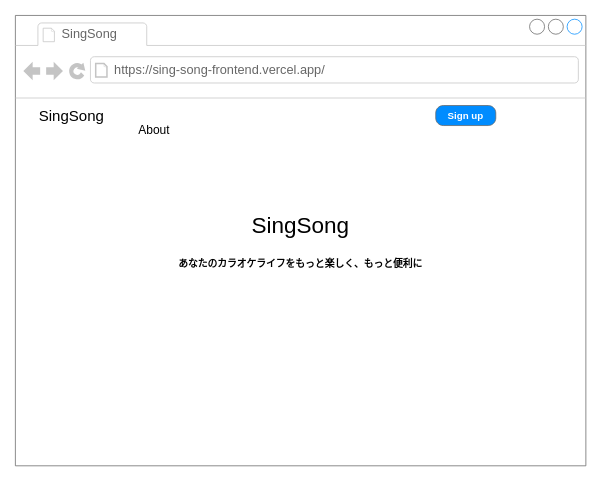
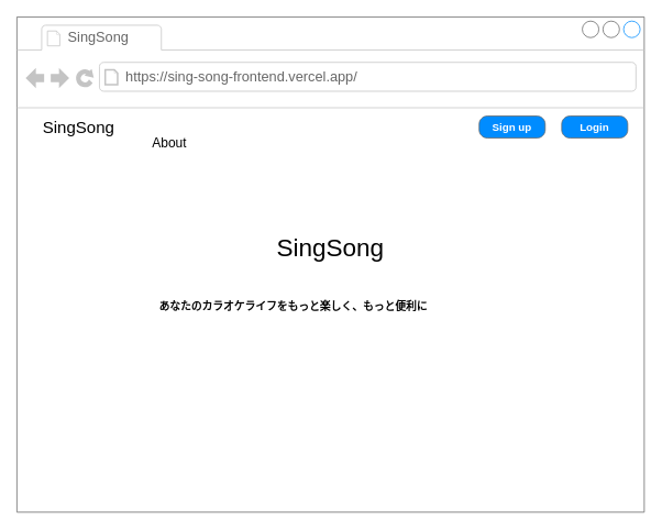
+ <mxCell id="8" value="Login" style="strokeWidth=1;shadow=0;dashed=0;align=center;html=1;shape=mxgraph.mockup.buttons.button;strokeColor=#666666;fontColor=#ffffff;mainText=;buttonStyle=round;fontSize=13;fontStyle=1;fillColor=#008cff;whiteSpace=wrap;verticalAlign=middle;" vertex="1" parent="2"><mxGeometry x="660" y="120" width="80" height="26.67" as="geometry" /></mxCell>
- <mxCell id="6" value="&lt;h1 data-v-94ec3823=&quot;&quot; style=&quot;font-size: 13px;&quot;&gt;あなたのカラオケライフをもっと楽しく、もっと便利に&lt;/h1&gt;" style="text;html=1;strokeColor=none;fillColor=none;align=center;verticalAlign=middle;whiteSpace=wrap;overflow=hidden;fontSize=13;" vertex="1" parent="2"><mxGeometry x="190" y="310" width="380" height="40" as="geometry" /></mxCell>
+ <mxCell id="6" value="&lt;h1 data-v-94ec3823=&quot;&quot; style=&quot;font-size: 13px;&quot;&gt;あなたのカラオケライフをもっと楽しく、もっと便利に&lt;/h1&gt;" style="text;html=1;strokeColor=none;fillColor=none;align=center;verticalAlign=middle;whiteSpace=wrap;overflow=hidden;fontSize=13;" vertex="1" parent="2"><mxGeometry x="145" y="330" width="380" height="40" as="geometry" /></mxCell>
